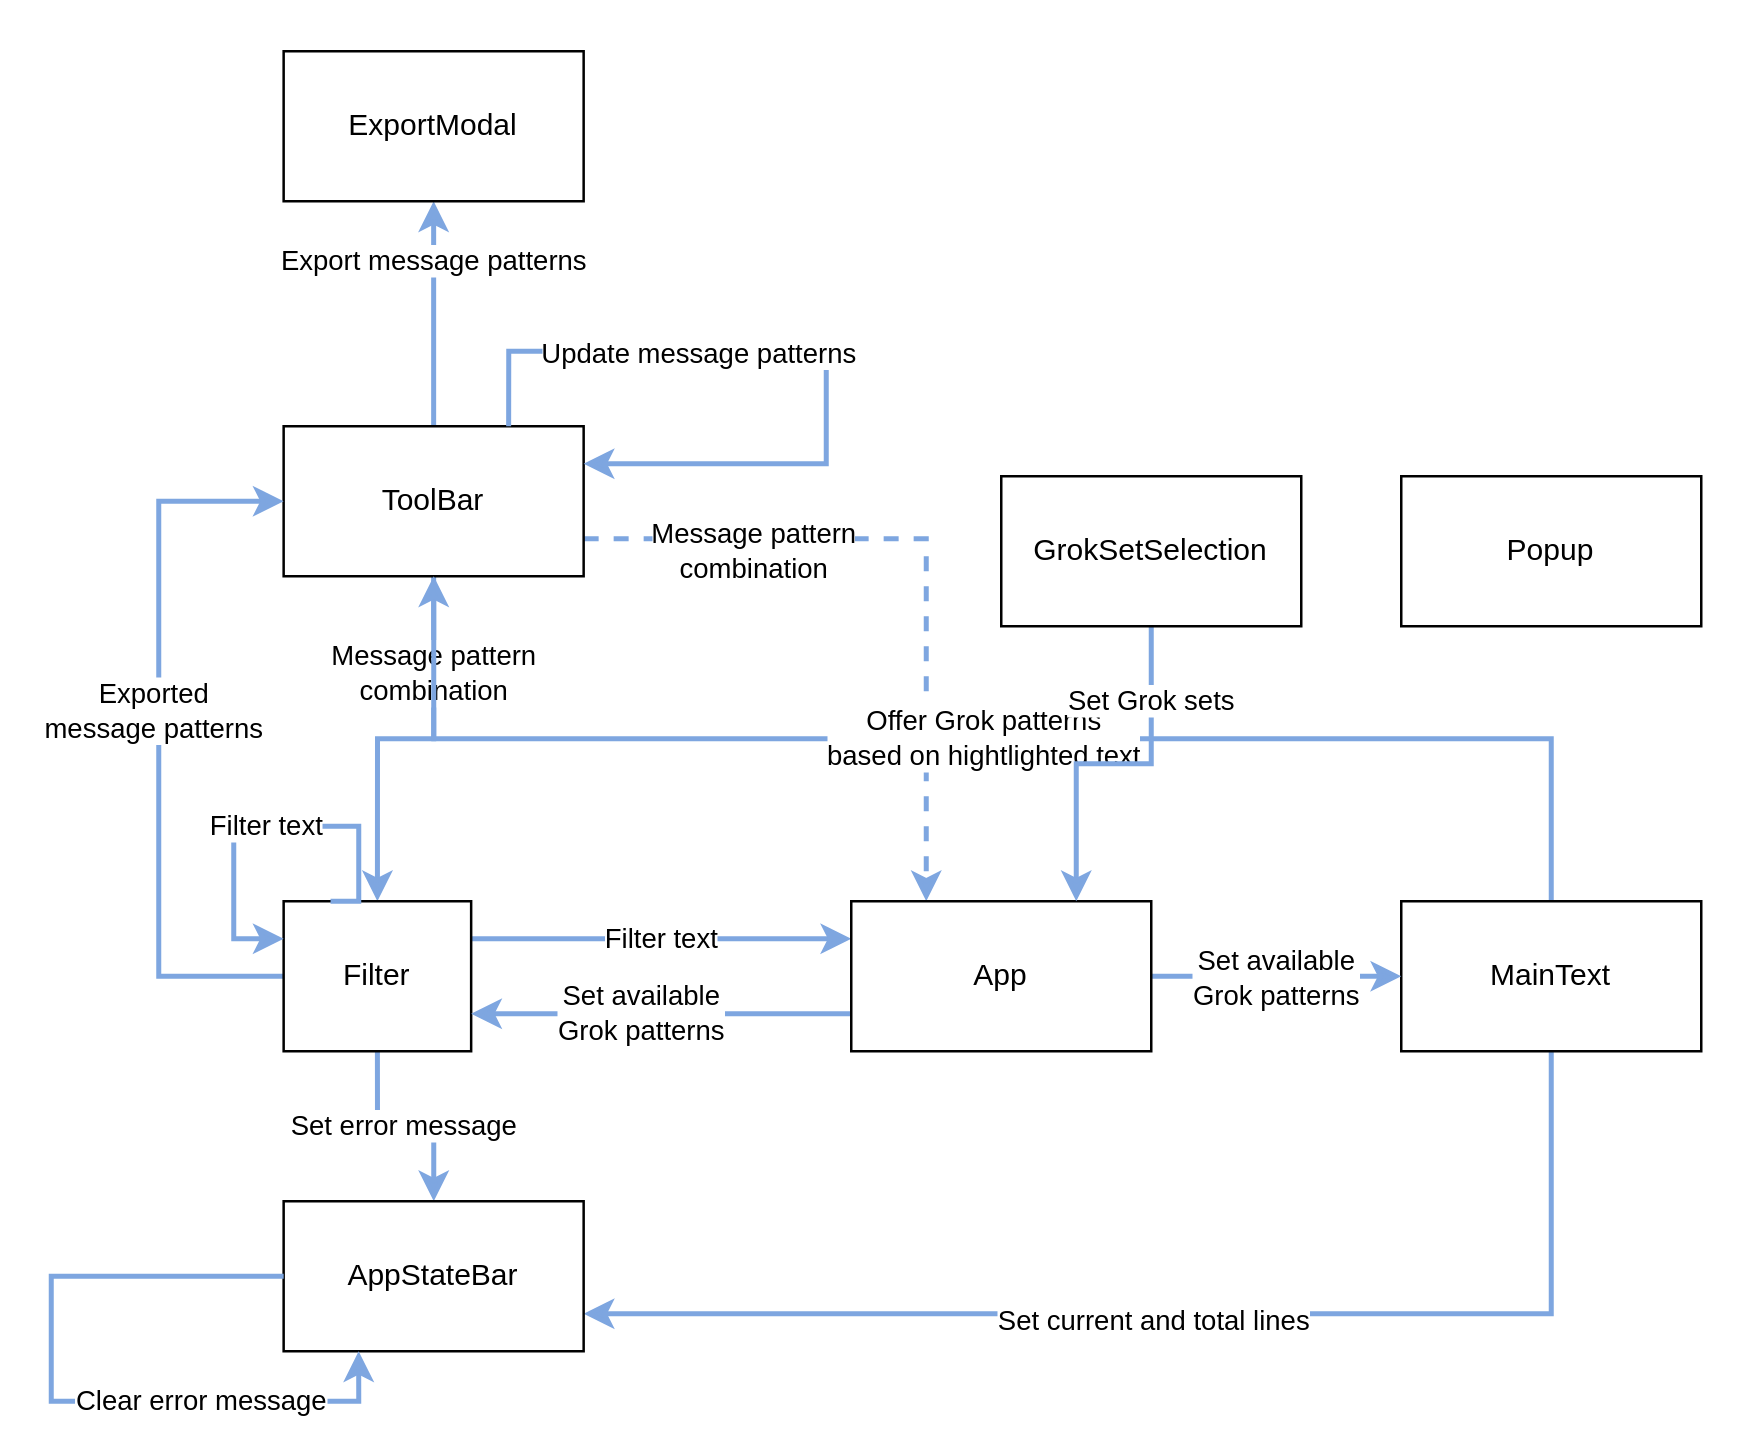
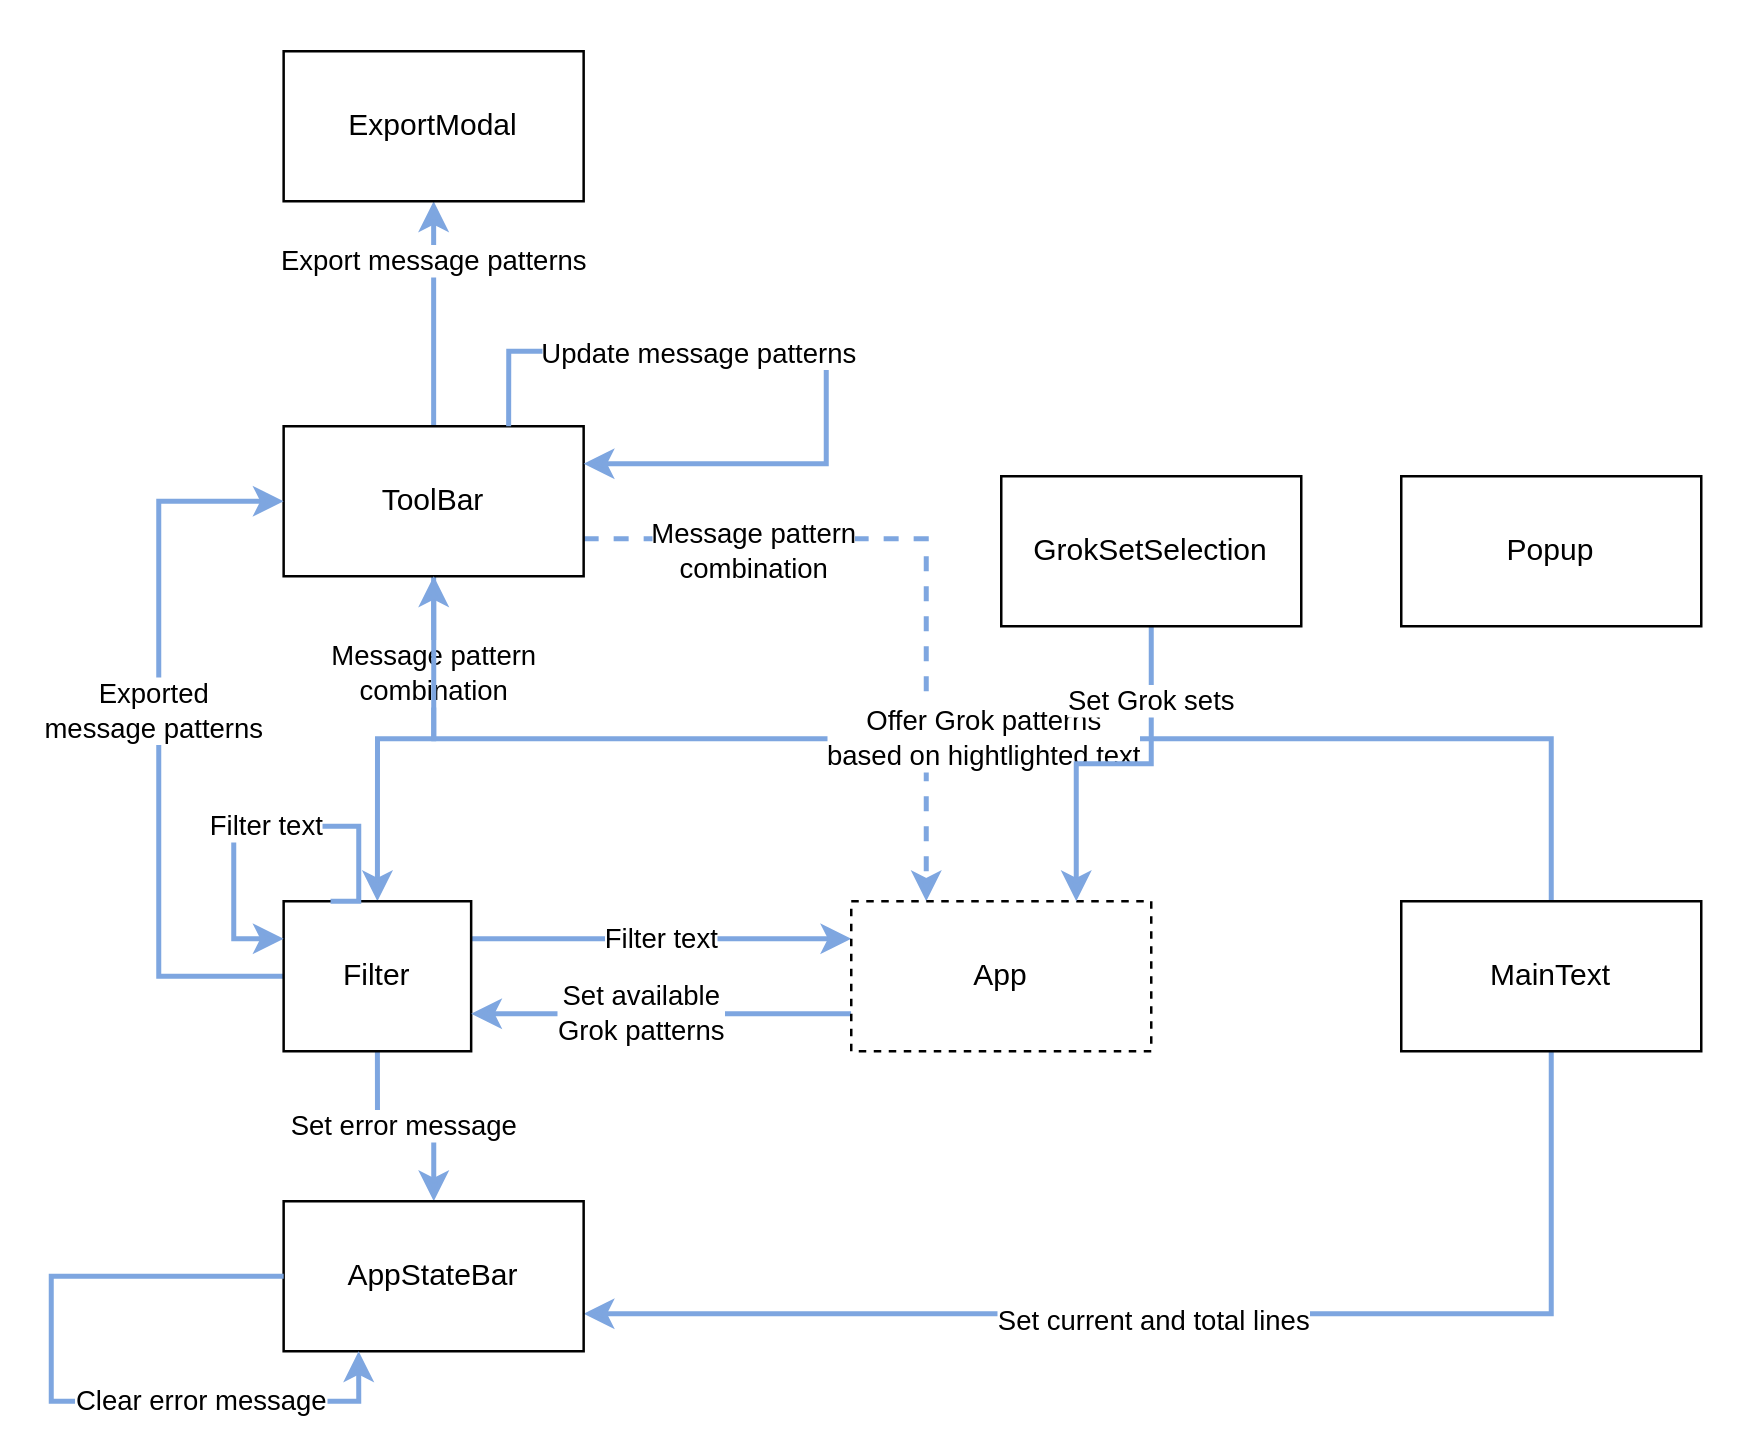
- <mxCell id="24" value="App" style="rounded=0;whiteSpace=wrap;html=1;" vertex="1" parent="1"><mxGeometry x="340" y="360" width="120" height="60" as="geometry" /></mxCell>
+ <mxCell id="24" value="App" style="rounded=0;whiteSpace=wrap;html=1;dashed=1;" vertex="1" parent="1"><mxGeometry x="340" y="360" width="120" height="60" as="geometry" /></mxCell>
- <mxCell id="20" style="edgeStyle=orthogonalEdgeStyle;rounded=0;orthogonalLoop=1;jettySize=auto;html=1;exitX=1;exitY=0.5;exitDx=0;exitDy=0;entryX=0;entryY=0.5;entryDx=0;entryDy=0;strokeColor=#7EA6E0;strokeWidth=2;" edge="1" parent="1" source="24" target="13"><mxGeometry relative="1" as="geometry" /></mxCell>
- <mxCell id="21" value="Set available &lt;br&gt;Grok patterns" style="edgeLabel;html=1;align=center;verticalAlign=middle;resizable=0;points=[];" vertex="1" connectable="0" parent="20"><mxGeometry x="-0.266" y="-3" relative="1" as="geometry"><mxPoint x="12" y="-3" as="offset" /></mxGeometry></mxCell>
